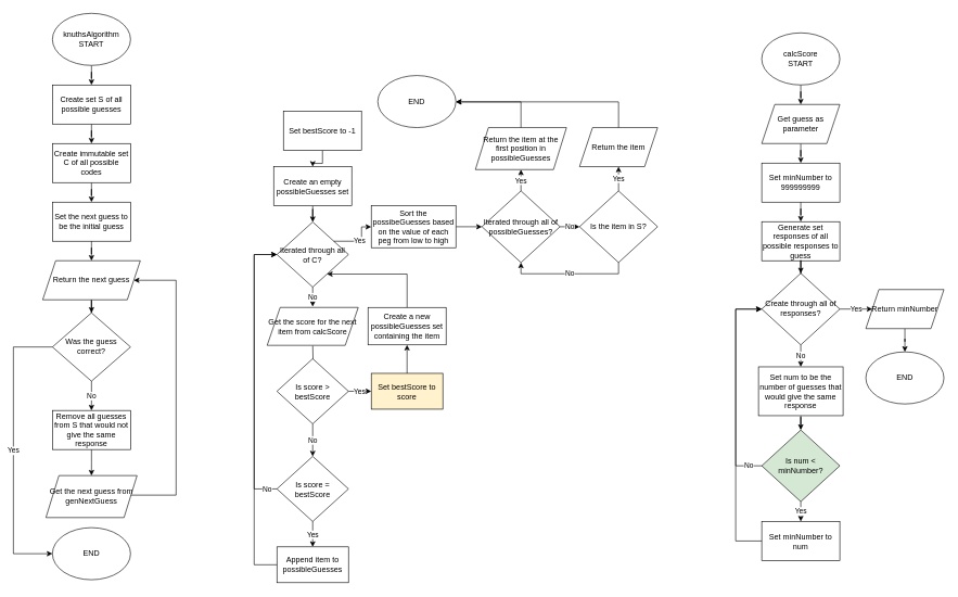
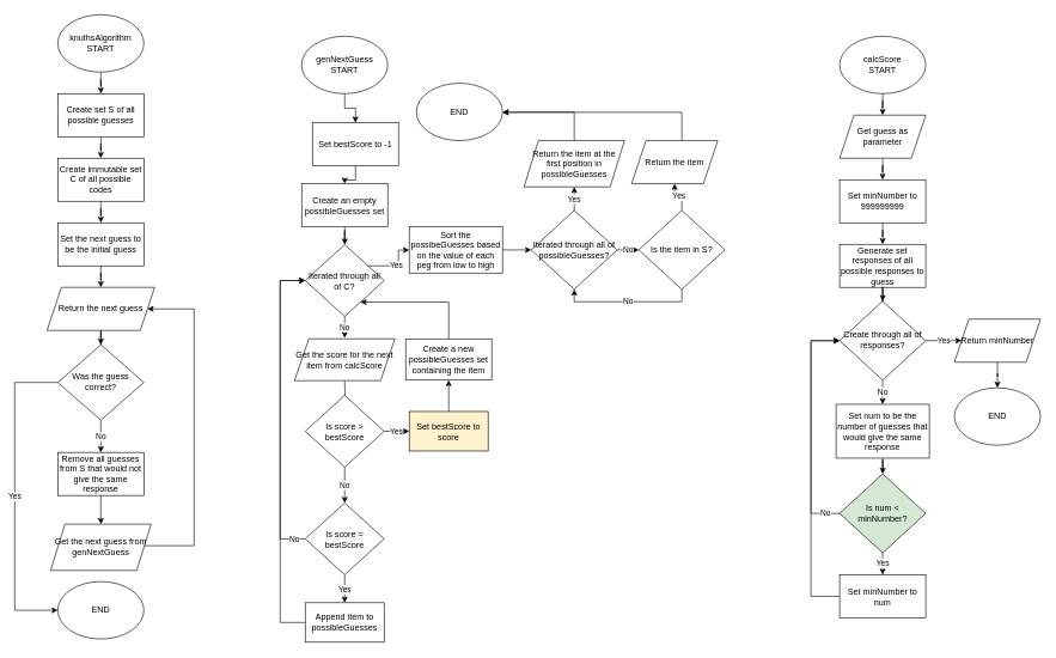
+ <mxCell id="47" value="genNextGuess&lt;br&gt;START" style="ellipse;whiteSpace=wrap;html=1;" parent="1" vertex="1"><mxGeometry x="419.95" y="50" width="120" height="80" as="geometry" /></mxCell>
+ <mxCell id="46" value="" style="edgeStyle=orthogonalEdgeStyle;rounded=0;orthogonalLoop=1;jettySize=auto;html=1;" parent="1" source="47" target="34" edge="1"><mxGeometry relative="1" as="geometry" /></mxCell>
- <mxCell id="45" value="Return the item" style="shape=parallelogram;perimeter=parallelogramPerimeter;whiteSpace=wrap;html=1;fixedSize=1;" parent="1" vertex="1"><mxGeometry x="890" y="195.5" width="120" height="60" as="geometry" /></mxCell>
+ <mxCell id="45" value="Return the item" style="shape=parallelogram;perimeter=parallelogramPerimeter;whiteSpace=wrap;html=1;fixedSize=1;" parent="1" vertex="1"><mxGeometry x="880" y="195.5" width="120" height="60" as="geometry" /></mxCell>
